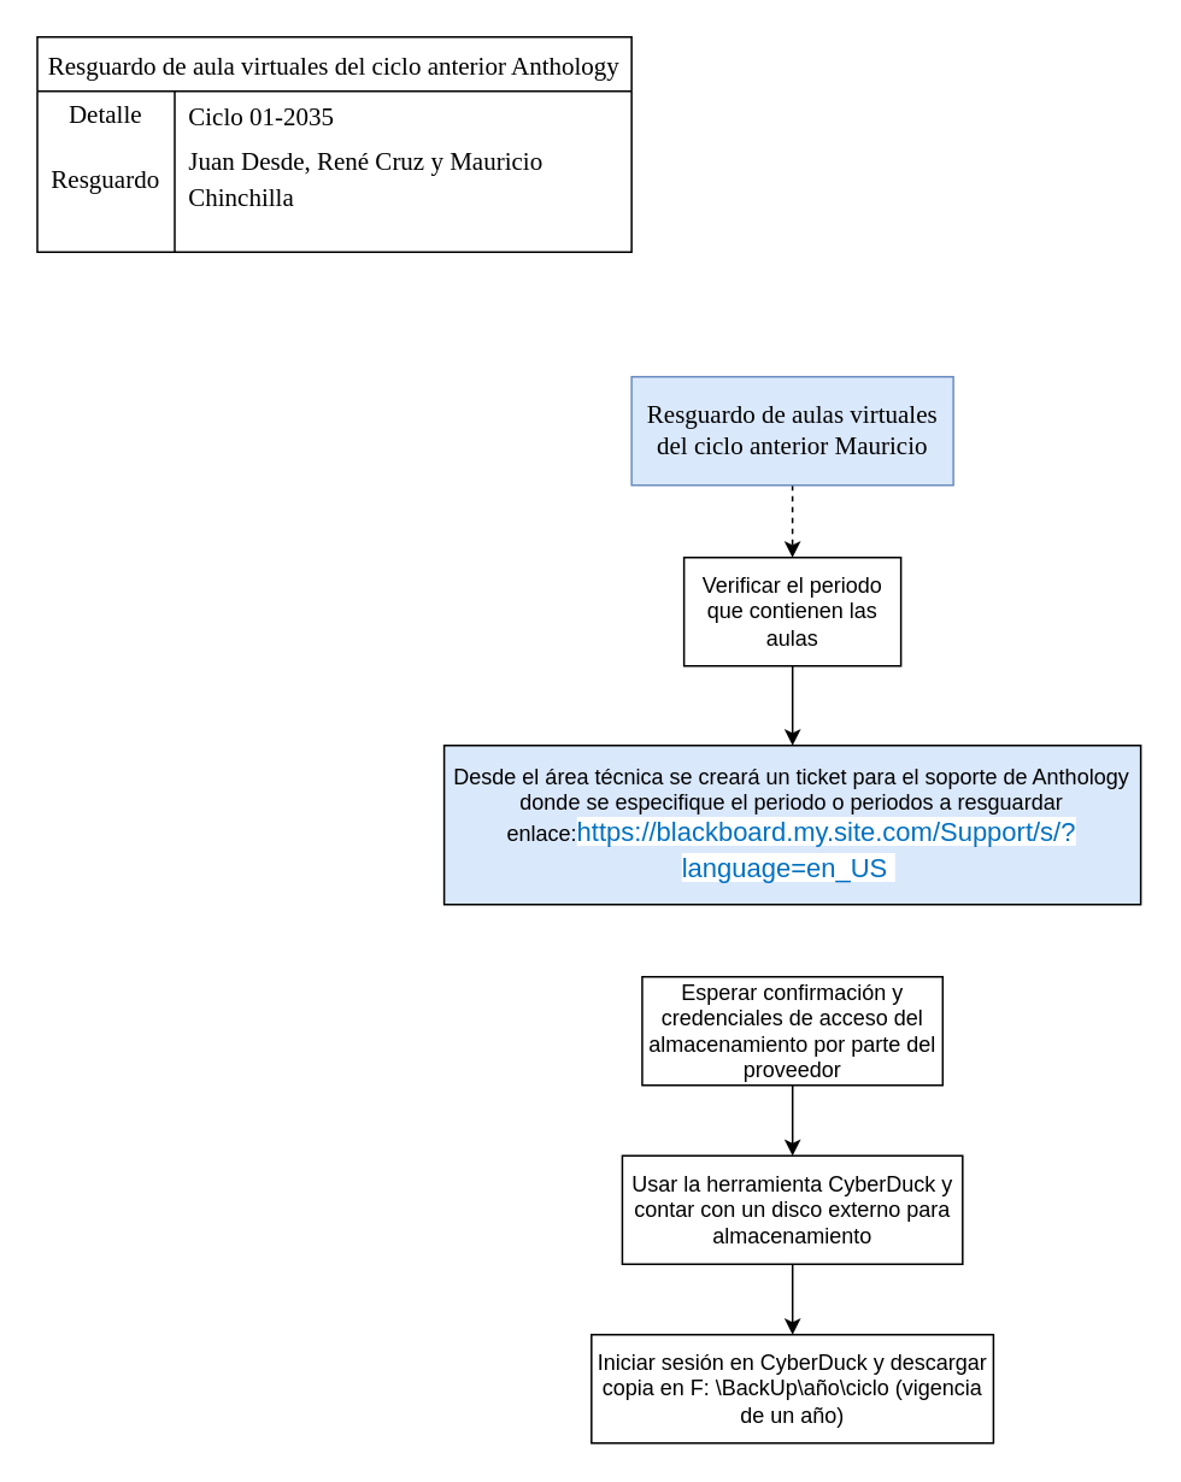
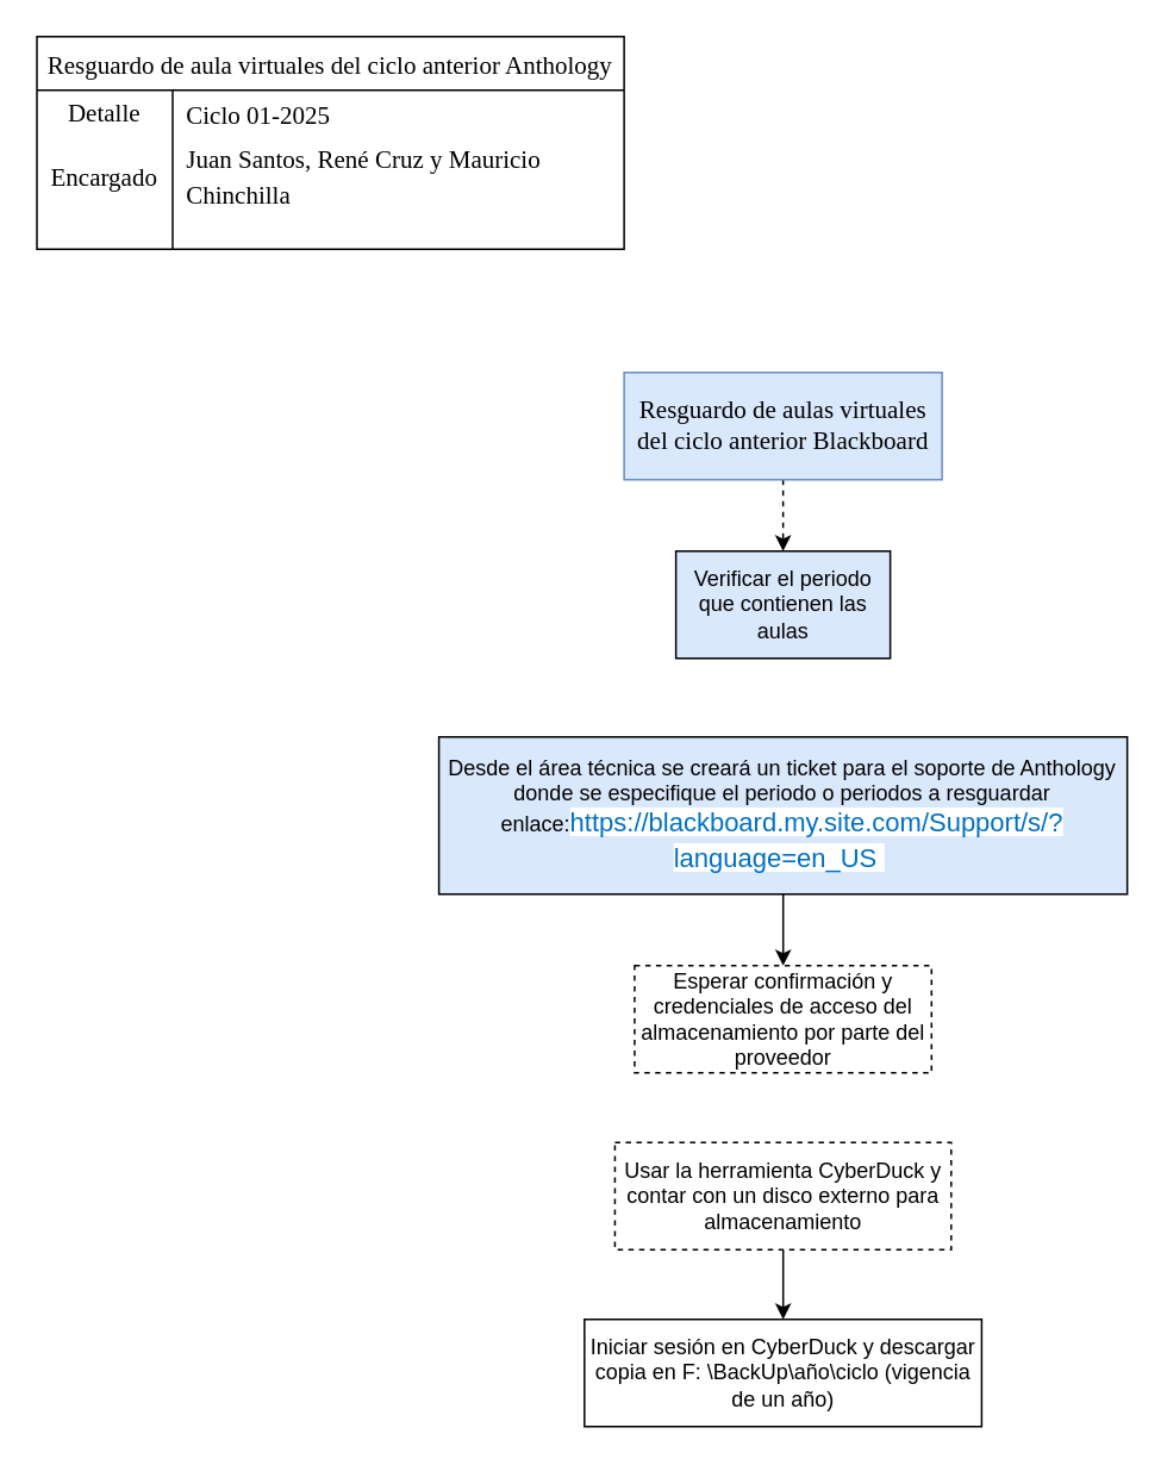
- <mxCell id="5" value="&lt;font style=&quot;font-size: 14px;&quot;&gt;Ciclo 01-2035&lt;/font&gt;" style="shape=partialRectangle;html=1;whiteSpace=wrap;connectable=0;fillColor=none;top=0;left=0;bottom=0;right=0;align=left;spacingLeft=6;overflow=hidden;strokeColor=inherit;fontSize=16;fontFamily=Times New Roman;" vertex="1" parent="3"><mxGeometry x="76" width="253" height="26" as="geometry"><mxRectangle width="253" height="26" as="alternateBounds" /></mxGeometry></mxCell>
+ <mxCell id="5" value="&lt;font style=&quot;font-size: 14px;&quot;&gt;Ciclo 01-2025&lt;/font&gt;" style="shape=partialRectangle;html=1;whiteSpace=wrap;connectable=0;fillColor=none;top=0;left=0;bottom=0;right=0;align=left;spacingLeft=6;overflow=hidden;strokeColor=inherit;fontSize=16;fontFamily=Times New Roman;" vertex="1" parent="3"><mxGeometry x="76" width="253" height="26" as="geometry"><mxRectangle width="253" height="26" as="alternateBounds" /></mxGeometry></mxCell>
- <mxCell id="7" value="&lt;font style=&quot;font-size: 14px;&quot;&gt;Resguardo&lt;/font&gt;" style="shape=partialRectangle;html=1;whiteSpace=wrap;connectable=0;fillColor=none;top=0;left=0;bottom=0;right=0;overflow=hidden;strokeColor=inherit;fontSize=16;fontFamily=Times New Roman;" vertex="1" parent="6"><mxGeometry width="76" height="43" as="geometry"><mxRectangle width="76" height="43" as="alternateBounds" /></mxGeometry></mxCell>
+ <mxCell id="7" value="&lt;font style=&quot;font-size: 14px;&quot;&gt;Encargado&lt;/font&gt;" style="shape=partialRectangle;html=1;whiteSpace=wrap;connectable=0;fillColor=none;top=0;left=0;bottom=0;right=0;overflow=hidden;strokeColor=inherit;fontSize=16;fontFamily=Times New Roman;" vertex="1" parent="6"><mxGeometry width="76" height="43" as="geometry"><mxRectangle width="76" height="43" as="alternateBounds" /></mxGeometry></mxCell>
- <mxCell id="8" value="&lt;font style=&quot;font-size: 14px;&quot;&gt;Juan Desde, René Cruz y Mauricio Chinchilla&lt;/font&gt;&lt;div&gt;&lt;br&gt;&lt;/div&gt;" style="shape=partialRectangle;html=1;whiteSpace=wrap;connectable=0;fillColor=none;top=0;left=0;bottom=0;right=0;align=left;spacingLeft=6;overflow=hidden;strokeColor=inherit;fontSize=16;fontFamily=Times New Roman;" vertex="1" parent="6"><mxGeometry x="76" width="253" height="43" as="geometry"><mxRectangle width="253" height="43" as="alternateBounds" /></mxGeometry></mxCell>
+ <mxCell id="8" value="&lt;font style=&quot;font-size: 14px;&quot;&gt;Juan Santos, René Cruz y Mauricio Chinchilla&lt;/font&gt;&lt;div&gt;&lt;br&gt;&lt;/div&gt;" style="shape=partialRectangle;html=1;whiteSpace=wrap;connectable=0;fillColor=none;top=0;left=0;bottom=0;right=0;align=left;spacingLeft=6;overflow=hidden;strokeColor=inherit;fontSize=16;fontFamily=Times New Roman;" vertex="1" parent="6"><mxGeometry x="76" width="253" height="43" as="geometry"><mxRectangle width="253" height="43" as="alternateBounds" /></mxGeometry></mxCell>
- <mxCell id="13" value="&lt;font style=&quot;font-size: 14px;&quot; face=&quot;Times New Roman&quot;&gt;Resguardo de aulas virtuales del ciclo anterior Mauricio&lt;/font&gt;" style="rounded=0;whiteSpace=wrap;html=1;fillColor=#dae8fc;strokeColor=#6c8ebf;" vertex="1" parent="1"><mxGeometry x="348.75" y="208" width="178" height="60" as="geometry" /></mxCell>
+ <mxCell id="13" value="&lt;font style=&quot;font-size: 14px;&quot; face=&quot;Times New Roman&quot;&gt;Resguardo de aulas virtuales del ciclo anterior Blackboard&lt;/font&gt;" style="rounded=0;whiteSpace=wrap;html=1;fillColor=#dae8fc;strokeColor=#6c8ebf;" vertex="1" parent="1"><mxGeometry x="348.75" y="208" width="178" height="60" as="geometry" /></mxCell>
- <mxCell id="15" value="Verificar el periodo que contienen las aulas" style="whiteSpace=wrap;html=1;rounded=0;" vertex="1" parent="1"><mxGeometry x="377.75" y="308" width="120" height="60" as="geometry" /></mxCell>
+ <mxCell id="15" value="Verificar el periodo que contienen las aulas" style="whiteSpace=wrap;html=1;rounded=0;fillColor=#dae8fc;" vertex="1" parent="1"><mxGeometry x="377.75" y="308" width="120" height="60" as="geometry" /></mxCell>
- <mxCell id="14" value="" style="edgeStyle=orthogonalEdgeStyle;rounded=0;orthogonalLoop=1;jettySize=auto;html=1;" edge="1" parent="1" source="15" target="17"><mxGeometry relative="1" as="geometry" /></mxCell>
+ <mxCell id="16" value="" style="edgeStyle=orthogonalEdgeStyle;rounded=0;orthogonalLoop=1;jettySize=auto;html=1;" edge="1" parent="1" source="17" target="19"><mxGeometry relative="1" as="geometry" /></mxCell>
- <mxCell id="19" value="Esperar confirmación y credenciales de acceso del almacenamiento por parte del proveedor" style="whiteSpace=wrap;html=1;rounded=0;" vertex="1" parent="1"><mxGeometry x="354.62" y="540" width="166.25" height="60" as="geometry" /></mxCell>
+ <mxCell id="19" value="Esperar confirmación y credenciales de acceso del almacenamiento por parte del proveedor" style="whiteSpace=wrap;html=1;rounded=0;dashed=1;" vertex="1" parent="1"><mxGeometry x="354.62" y="540" width="166.25" height="60" as="geometry" /></mxCell>
- <mxCell id="18" value="" style="edgeStyle=orthogonalEdgeStyle;rounded=0;orthogonalLoop=1;jettySize=auto;html=1;" edge="1" parent="1" source="19" target="21"><mxGeometry relative="1" as="geometry" /></mxCell>
- <mxCell id="21" value="Usar la herramienta CyberDuck y contar con un disco externo para almacenamiento" style="whiteSpace=wrap;html=1;rounded=0;" vertex="1" parent="1"><mxGeometry x="343.62" y="639" width="188.25" height="60" as="geometry" /></mxCell>
+ <mxCell id="21" value="Usar la herramienta CyberDuck y contar con un disco externo para almacenamiento" style="whiteSpace=wrap;html=1;rounded=0;dashed=1;" vertex="1" parent="1"><mxGeometry x="343.62" y="639" width="188.25" height="60" as="geometry" /></mxCell>
